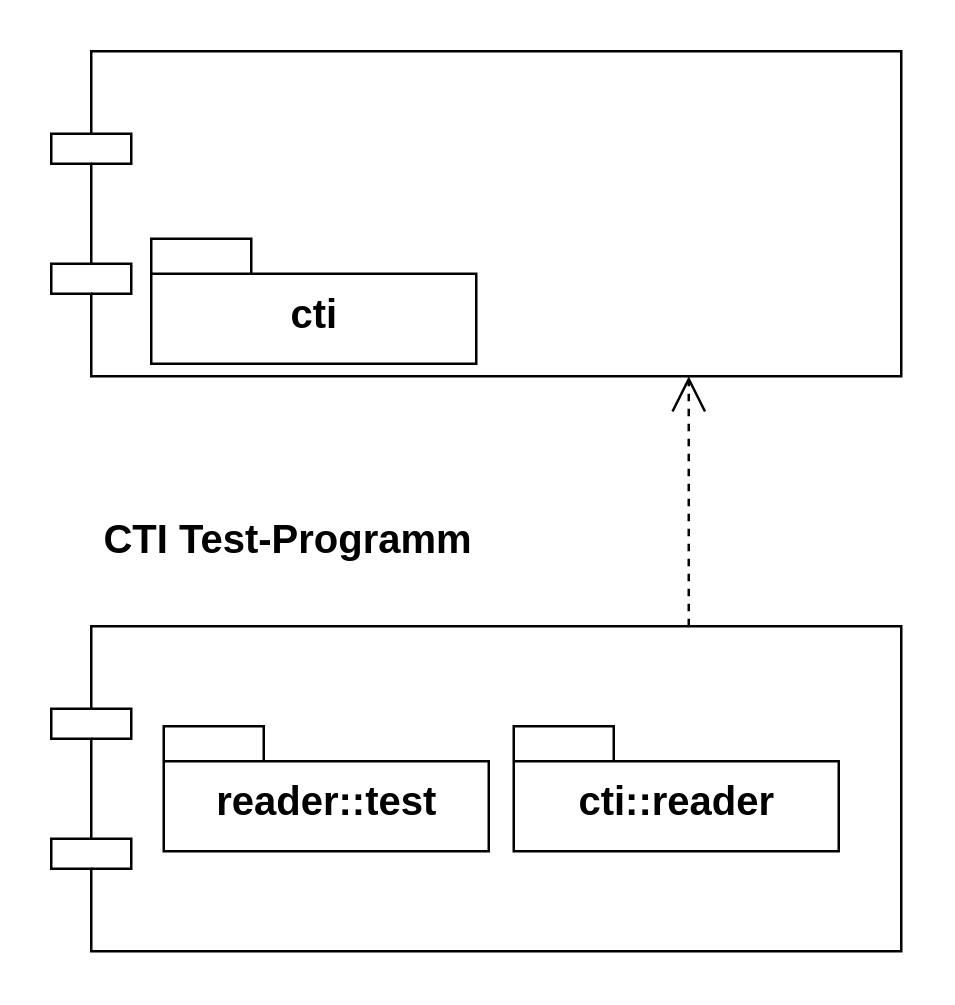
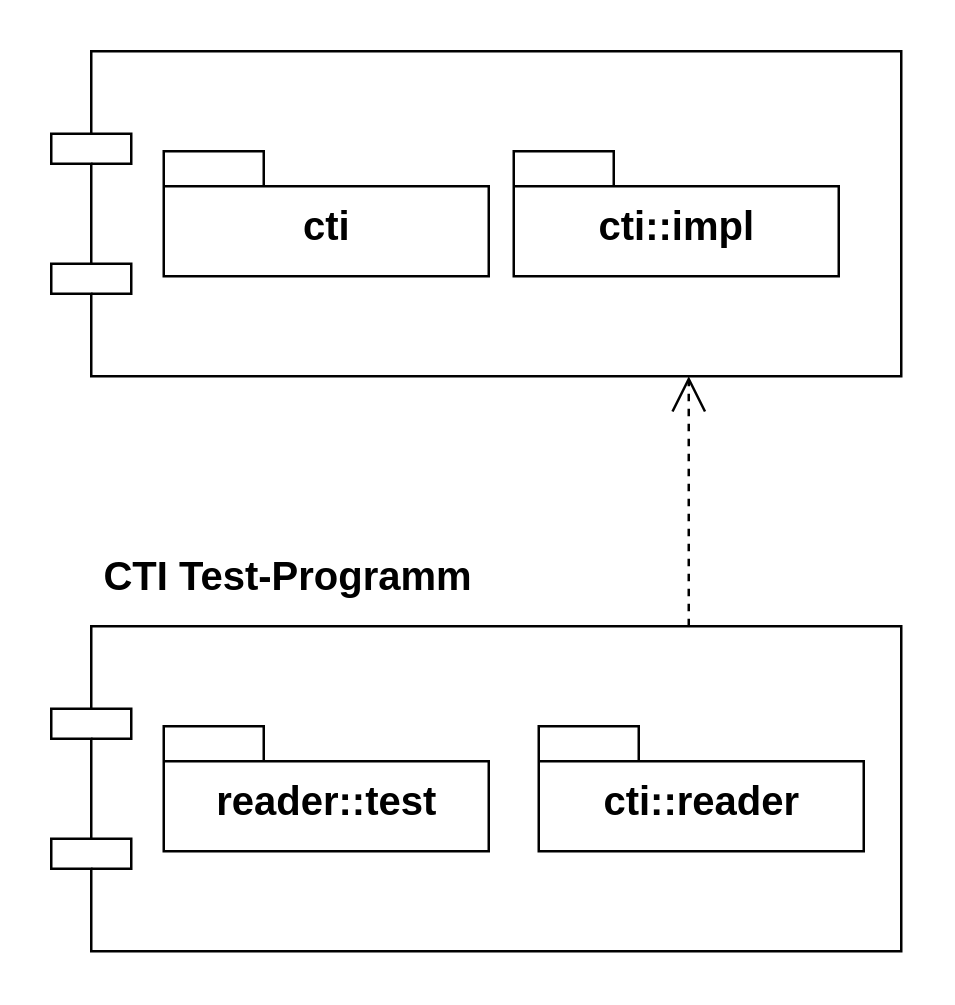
+ <mxCell id="6" value="cti::impl" style="shape=folder;fontStyle=1;spacingTop=10;tabWidth=40;tabHeight=14;tabPosition=left;html=1;fontSize=16;" vertex="1" parent="1"><mxGeometry x="205" y="60" width="130" height="50" as="geometry" /></mxCell>
- <mxCell id="5" value="cti" style="shape=folder;fontStyle=1;spacingTop=10;tabWidth=40;tabHeight=14;tabPosition=left;html=1;fontSize=16;" vertex="1" parent="1"><mxGeometry x="60" y="95" width="130" height="50" as="geometry" /></mxCell>
+ <mxCell id="5" value="cti" style="shape=folder;fontStyle=1;spacingTop=10;tabWidth=40;tabHeight=14;tabPosition=left;html=1;fontSize=16;" vertex="1" parent="1"><mxGeometry x="65" y="60" width="130" height="50" as="geometry" /></mxCell>
- <mxCell id="3" value="CTI Test-Programm" style="text;html=1;strokeColor=none;fillColor=none;align=center;verticalAlign=middle;whiteSpace=wrap;rounded=0;fontStyle=1;fontSize=16;" vertex="1" parent="1"><mxGeometry x="35" y="205" width="160" height="20" as="geometry" /></mxCell>
+ <mxCell id="3" value="CTI Test-Programm" style="text;html=1;strokeColor=none;fillColor=none;align=center;verticalAlign=middle;whiteSpace=wrap;rounded=0;fontStyle=1;fontSize=16;" vertex="1" parent="1"><mxGeometry x="35" y="220" width="160" height="20" as="geometry" /></mxCell>
- <mxCell id="9" value="cti::reader" style="shape=folder;fontStyle=1;spacingTop=10;tabWidth=40;tabHeight=14;tabPosition=left;html=1;fontSize=16;" vertex="1" parent="1"><mxGeometry x="205" y="290" width="130" height="50" as="geometry" /></mxCell>
+ <mxCell id="9" value="cti::reader" style="shape=folder;fontStyle=1;spacingTop=10;tabWidth=40;tabHeight=14;tabPosition=left;html=1;fontSize=16;" vertex="1" parent="1"><mxGeometry x="215" y="290" width="130" height="50" as="geometry" /></mxCell>
